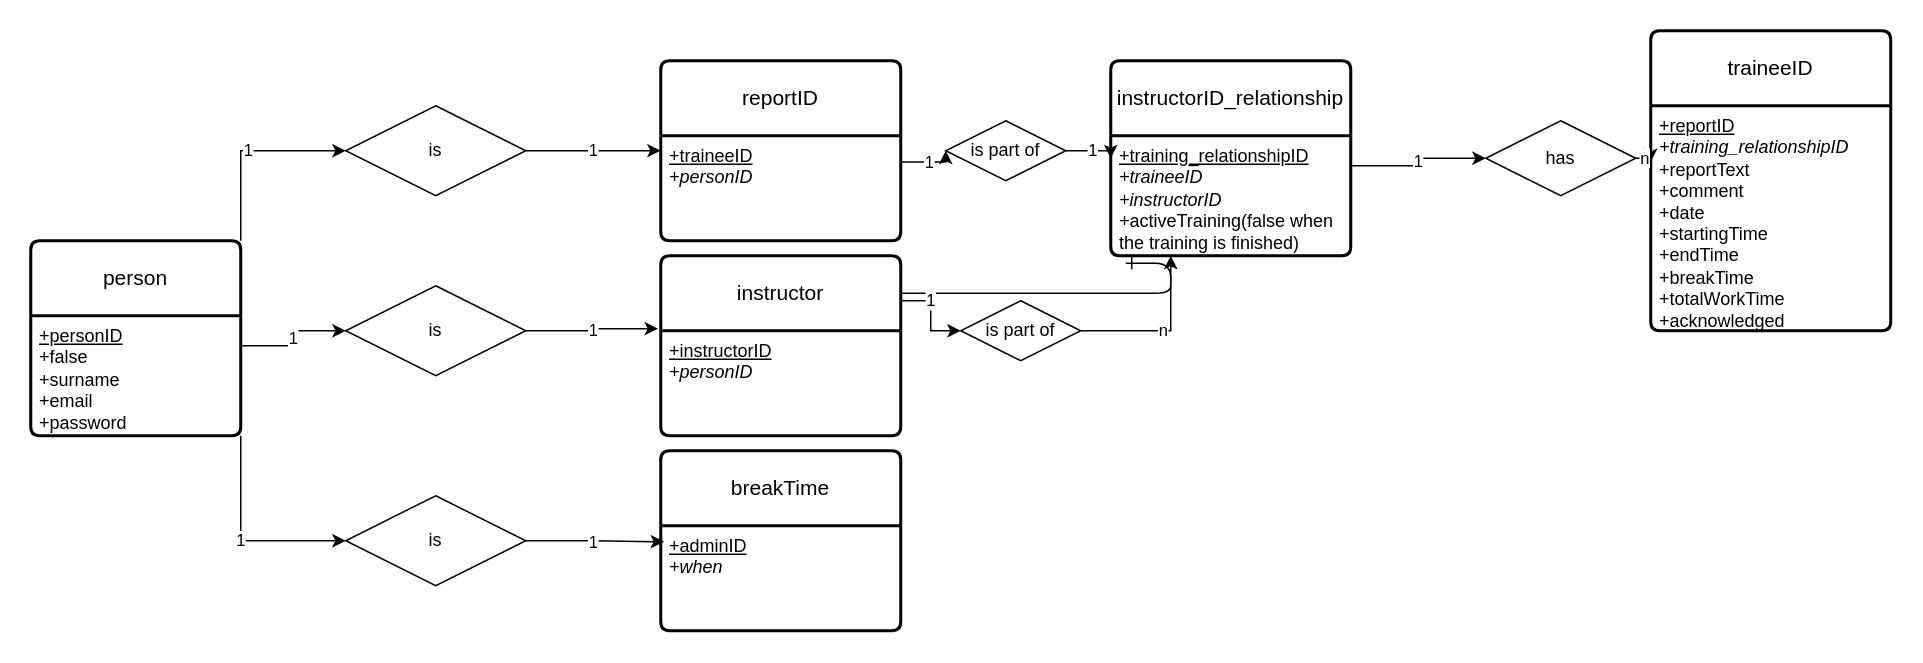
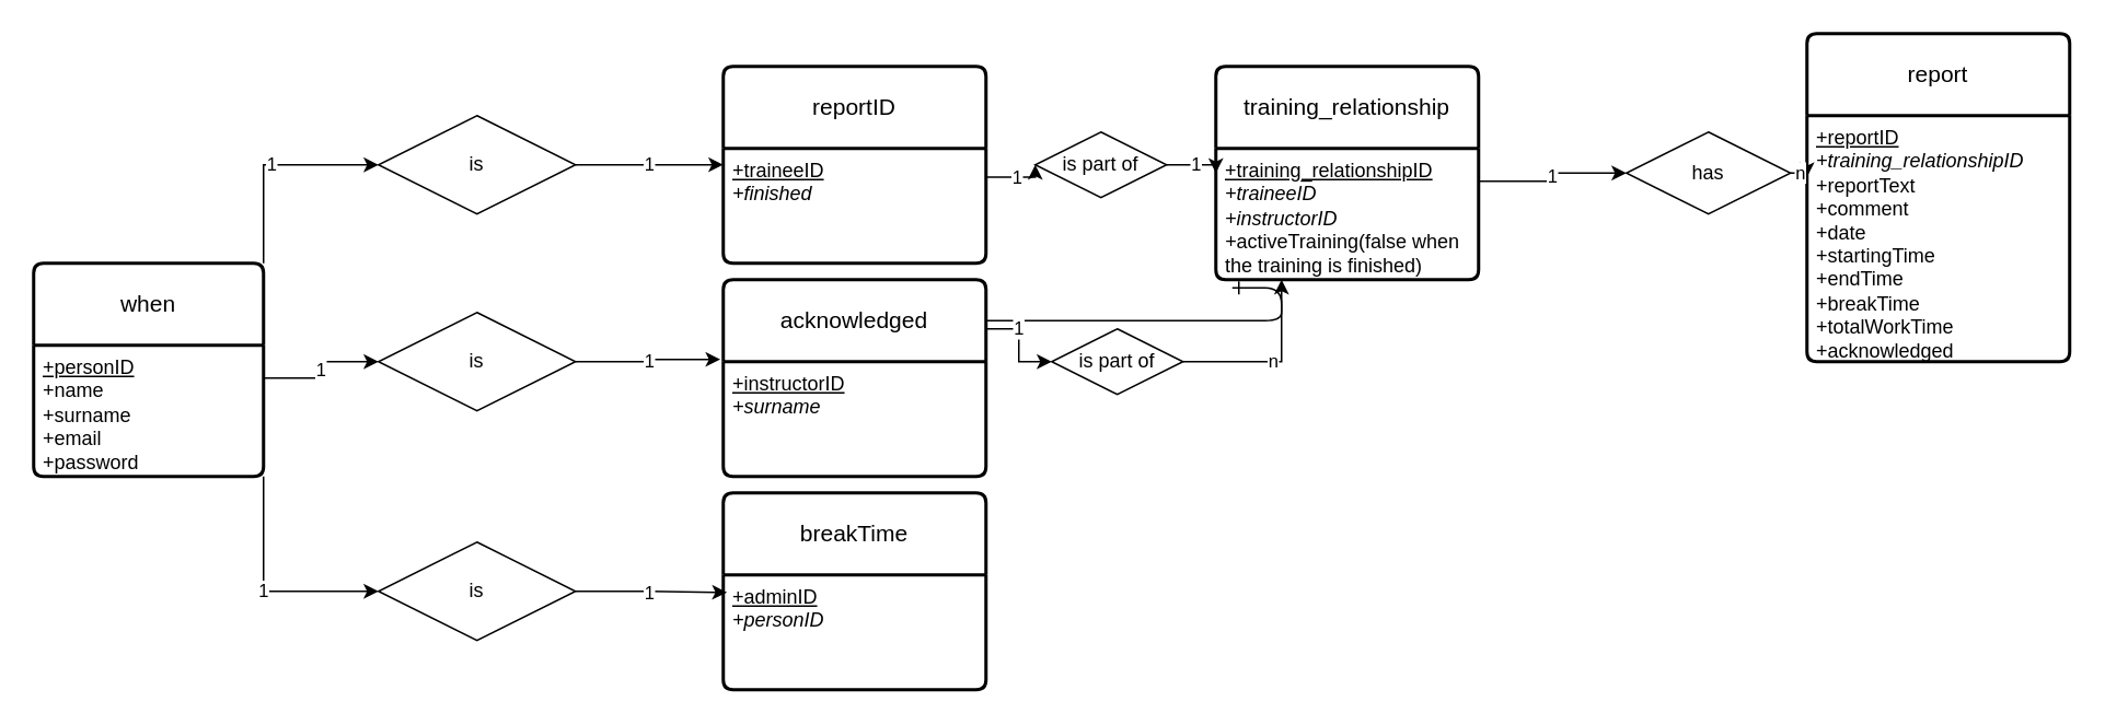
- <mxCell id="29" value="traineeID" style="swimlane;childLayout=stackLayout;horizontal=1;startSize=50;horizontalStack=0;rounded=1;fontSize=14;fontStyle=0;strokeWidth=2;resizeParent=0;resizeLast=1;shadow=0;dashed=0;align=center;arcSize=4;whiteSpace=wrap;html=1;" vertex="1" parent="1"><mxGeometry x="1100" y="20" width="160" height="200" as="geometry" /></mxCell>
+ <mxCell id="29" value="report" style="swimlane;childLayout=stackLayout;horizontal=1;startSize=50;horizontalStack=0;rounded=1;fontSize=14;fontStyle=0;strokeWidth=2;resizeParent=0;resizeLast=1;shadow=0;dashed=0;align=center;arcSize=4;whiteSpace=wrap;html=1;" vertex="1" parent="1"><mxGeometry x="1100" y="20" width="160" height="200" as="geometry" /></mxCell>
- <mxCell id="21" value="instructorID_relationship" style="swimlane;childLayout=stackLayout;horizontal=1;startSize=50;horizontalStack=0;rounded=1;fontSize=14;fontStyle=0;strokeWidth=2;resizeParent=0;resizeLast=1;shadow=0;dashed=0;align=center;arcSize=4;whiteSpace=wrap;html=1;" vertex="1" parent="1"><mxGeometry x="740" y="40" width="160" height="130" as="geometry" /></mxCell>
+ <mxCell id="21" value="training_relationship" style="swimlane;childLayout=stackLayout;horizontal=1;startSize=50;horizontalStack=0;rounded=1;fontSize=14;fontStyle=0;strokeWidth=2;resizeParent=0;resizeLast=1;shadow=0;dashed=0;align=center;arcSize=4;whiteSpace=wrap;html=1;" vertex="1" parent="1"><mxGeometry x="740" y="40" width="160" height="130" as="geometry" /></mxCell>
- <mxCell id="7" value="&lt;u&gt;+traineeID&lt;/u&gt;&lt;div&gt;&lt;i&gt;+personID&lt;/i&gt;&lt;/div&gt;" style="align=left;strokeColor=none;fillColor=none;spacingLeft=4;fontSize=12;verticalAlign=top;resizable=0;rotatable=0;part=1;html=1;" vertex="1" parent="6"><mxGeometry y="50" width="160" height="70" as="geometry" /></mxCell>
+ <mxCell id="7" value="&lt;u&gt;+traineeID&lt;/u&gt;&lt;div&gt;&lt;i&gt;+finished&lt;/i&gt;&lt;/div&gt;" style="align=left;strokeColor=none;fillColor=none;spacingLeft=4;fontSize=12;verticalAlign=top;resizable=0;rotatable=0;part=1;html=1;" vertex="1" parent="6"><mxGeometry y="50" width="160" height="70" as="geometry" /></mxCell>
- <mxCell id="4" value="person" style="swimlane;childLayout=stackLayout;horizontal=1;startSize=50;horizontalStack=0;rounded=1;fontSize=14;fontStyle=0;strokeWidth=2;resizeParent=0;resizeLast=1;shadow=0;dashed=0;align=center;arcSize=4;whiteSpace=wrap;html=1;" vertex="1" parent="1"><mxGeometry x="20" y="160" width="140" height="130" as="geometry" /></mxCell>
+ <mxCell id="4" value="when" style="swimlane;childLayout=stackLayout;horizontal=1;startSize=50;horizontalStack=0;rounded=1;fontSize=14;fontStyle=0;strokeWidth=2;resizeParent=0;resizeLast=1;shadow=0;dashed=0;align=center;arcSize=4;whiteSpace=wrap;html=1;" vertex="1" parent="1"><mxGeometry x="20" y="160" width="140" height="130" as="geometry" /></mxCell>
- <mxCell id="9" value="instructor" style="swimlane;childLayout=stackLayout;horizontal=1;startSize=50;horizontalStack=0;rounded=1;fontSize=14;fontStyle=0;strokeWidth=2;resizeParent=0;resizeLast=1;shadow=0;dashed=0;align=center;arcSize=4;whiteSpace=wrap;html=1;" vertex="1" parent="1"><mxGeometry x="440" y="170" width="160" height="120" as="geometry" /></mxCell>
+ <mxCell id="9" value="acknowledged" style="swimlane;childLayout=stackLayout;horizontal=1;startSize=50;horizontalStack=0;rounded=1;fontSize=14;fontStyle=0;strokeWidth=2;resizeParent=0;resizeLast=1;shadow=0;dashed=0;align=center;arcSize=4;whiteSpace=wrap;html=1;" vertex="1" parent="1"><mxGeometry x="440" y="170" width="160" height="120" as="geometry" /></mxCell>
- <mxCell id="10" value="&lt;u&gt;+instructorID&lt;/u&gt;&lt;div&gt;&lt;i&gt;+personID&lt;/i&gt;&lt;/div&gt;" style="align=left;strokeColor=none;fillColor=none;spacingLeft=4;fontSize=12;verticalAlign=top;resizable=0;rotatable=0;part=1;html=1;" vertex="1" parent="9"><mxGeometry y="50" width="160" height="70" as="geometry" /></mxCell>
+ <mxCell id="10" value="&lt;u&gt;+instructorID&lt;/u&gt;&lt;div&gt;&lt;i&gt;+surname&lt;/i&gt;&lt;/div&gt;" style="align=left;strokeColor=none;fillColor=none;spacingLeft=4;fontSize=12;verticalAlign=top;resizable=0;rotatable=0;part=1;html=1;" vertex="1" parent="9"><mxGeometry y="50" width="160" height="70" as="geometry" /></mxCell>
- <mxCell id="5" value="&lt;u&gt;+personID&lt;/u&gt;&lt;br&gt;+false&lt;br&gt;+surname&lt;div&gt;+email&lt;/div&gt;&lt;div&gt;+password&lt;/div&gt;" style="align=left;strokeColor=none;fillColor=none;spacingLeft=4;fontSize=12;verticalAlign=top;resizable=0;rotatable=0;part=1;html=1;" vertex="1" parent="4"><mxGeometry y="50" width="140" height="80" as="geometry" /></mxCell>
+ <mxCell id="5" value="&lt;u&gt;+personID&lt;/u&gt;&lt;br&gt;+name&lt;br&gt;+surname&lt;div&gt;+email&lt;/div&gt;&lt;div&gt;+password&lt;/div&gt;" style="align=left;strokeColor=none;fillColor=none;spacingLeft=4;fontSize=12;verticalAlign=top;resizable=0;rotatable=0;part=1;html=1;" vertex="1" parent="4"><mxGeometry y="50" width="140" height="80" as="geometry" /></mxCell>
- <mxCell id="12" value="&lt;u&gt;+adminID&lt;/u&gt;&lt;div&gt;&lt;i&gt;+when&lt;/i&gt;&lt;/div&gt;" style="align=left;strokeColor=none;fillColor=none;spacingLeft=4;fontSize=12;verticalAlign=top;resizable=0;rotatable=0;part=1;html=1;" vertex="1" parent="11"><mxGeometry y="50" width="160" height="70" as="geometry" /></mxCell>
+ <mxCell id="12" value="&lt;u&gt;+adminID&lt;/u&gt;&lt;div&gt;&lt;i&gt;+personID&lt;/i&gt;&lt;/div&gt;" style="align=left;strokeColor=none;fillColor=none;spacingLeft=4;fontSize=12;verticalAlign=top;resizable=0;rotatable=0;part=1;html=1;" vertex="1" parent="11"><mxGeometry y="50" width="160" height="70" as="geometry" /></mxCell>
